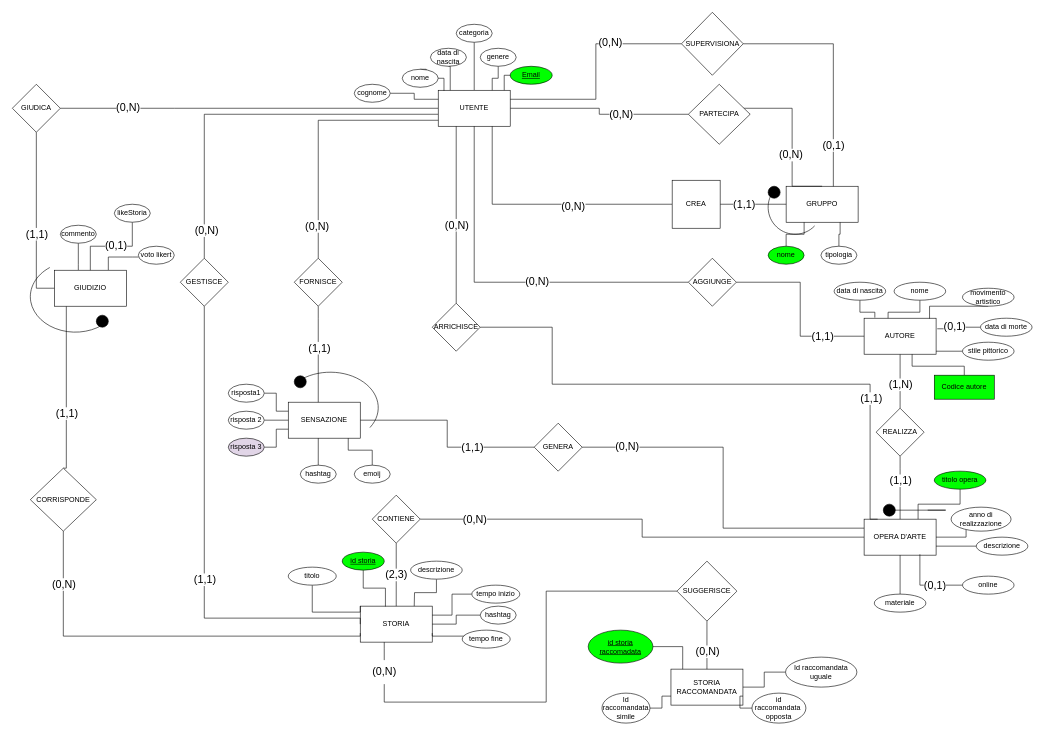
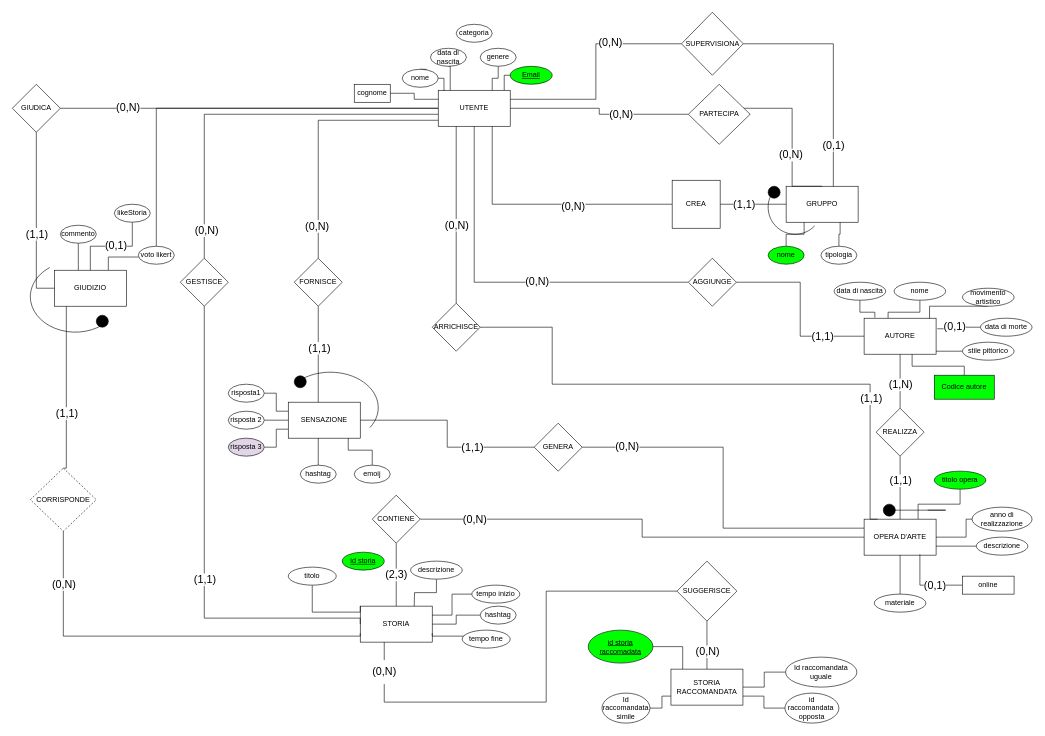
- <mxCell id="6" style="edgeStyle=orthogonalEdgeStyle;rounded=0;orthogonalLoop=1;jettySize=auto;html=1;endArrow=none;endFill=0;" parent="1" source="9" target="125" edge="1"><mxGeometry relative="1" as="geometry" /></mxCell>
+ <mxCell id="6" style="edgeStyle=orthogonalEdgeStyle;rounded=0;orthogonalLoop=1;jettySize=auto;html=1;endArrow=none;endFill=0;" parent="1" source="9" target="106" edge="1"><mxGeometry relative="1" as="geometry" /></mxCell>
- <mxCell id="160" value="cognome" style="ellipse;whiteSpace=wrap;html=1;align=center;" parent="1" vertex="1"><mxGeometry x="590" y="140" width="60" height="30" as="geometry" /></mxCell>
+ <mxCell id="160" value="cognome" style="whiteSpace=wrap;html=1;align=center;rounded=0;" parent="1" vertex="1"><mxGeometry x="590" y="140" width="60" height="30" as="geometry" /></mxCell>
- <mxCell id="154" value="CORRISPONDE" style="rhombus;whiteSpace=wrap;html=1;" parent="1" vertex="1"><mxGeometry x="50" y="780" width="110" height="105" as="geometry" /></mxCell>
+ <mxCell id="154" value="CORRISPONDE" style="rhombus;whiteSpace=wrap;html=1;dashed=1;" parent="1" vertex="1"><mxGeometry x="50" y="780" width="110" height="105" as="geometry" /></mxCell>
- <mxCell id="85" value="anno di realizzazione" style="ellipse;whiteSpace=wrap;html=1;align=center;" parent="1" vertex="1"><mxGeometry x="1585" y="845" width="100" height="40" as="geometry" /></mxCell>
+ <mxCell id="85" value="anno di realizzazione" style="ellipse;whiteSpace=wrap;html=1;align=center;" parent="1" vertex="1"><mxGeometry x="1620" y="845" width="100" height="40" as="geometry" /></mxCell>
- <mxCell id="124" value="online" style="ellipse;whiteSpace=wrap;html=1;align=center;" parent="1" vertex="1"><mxGeometry x="1604" y="960" width="86" height="30" as="geometry" /></mxCell>
+ <mxCell id="124" value="online" style="whiteSpace=wrap;html=1;align=center;rounded=0;" parent="1" vertex="1"><mxGeometry x="1604" y="960" width="86" height="30" as="geometry" /></mxCell>
- <mxCell id="141" style="edgeStyle=orthogonalEdgeStyle;rounded=0;orthogonalLoop=1;jettySize=auto;html=1;entryX=0.35;entryY=0.011;entryDx=0;entryDy=0;entryPerimeter=0;endArrow=none;endFill=0;" parent="1" source="142" target="13" edge="1"><mxGeometry relative="1" as="geometry" /></mxCell>
- <mxCell id="130" value="id raccomandata&amp;nbsp;&lt;br&gt;opposta" style="ellipse;whiteSpace=wrap;html=1;align=center;" parent="1" vertex="1"><mxGeometry x="1253" y="1155" width="90" height="50" as="geometry" /></mxCell>
+ <mxCell id="130" value="id raccomandata&amp;nbsp;&lt;br&gt;opposta" style="ellipse;whiteSpace=wrap;html=1;align=center;" parent="1" vertex="1"><mxGeometry x="1308" y="1155" width="90" height="50" as="geometry" /></mxCell>
